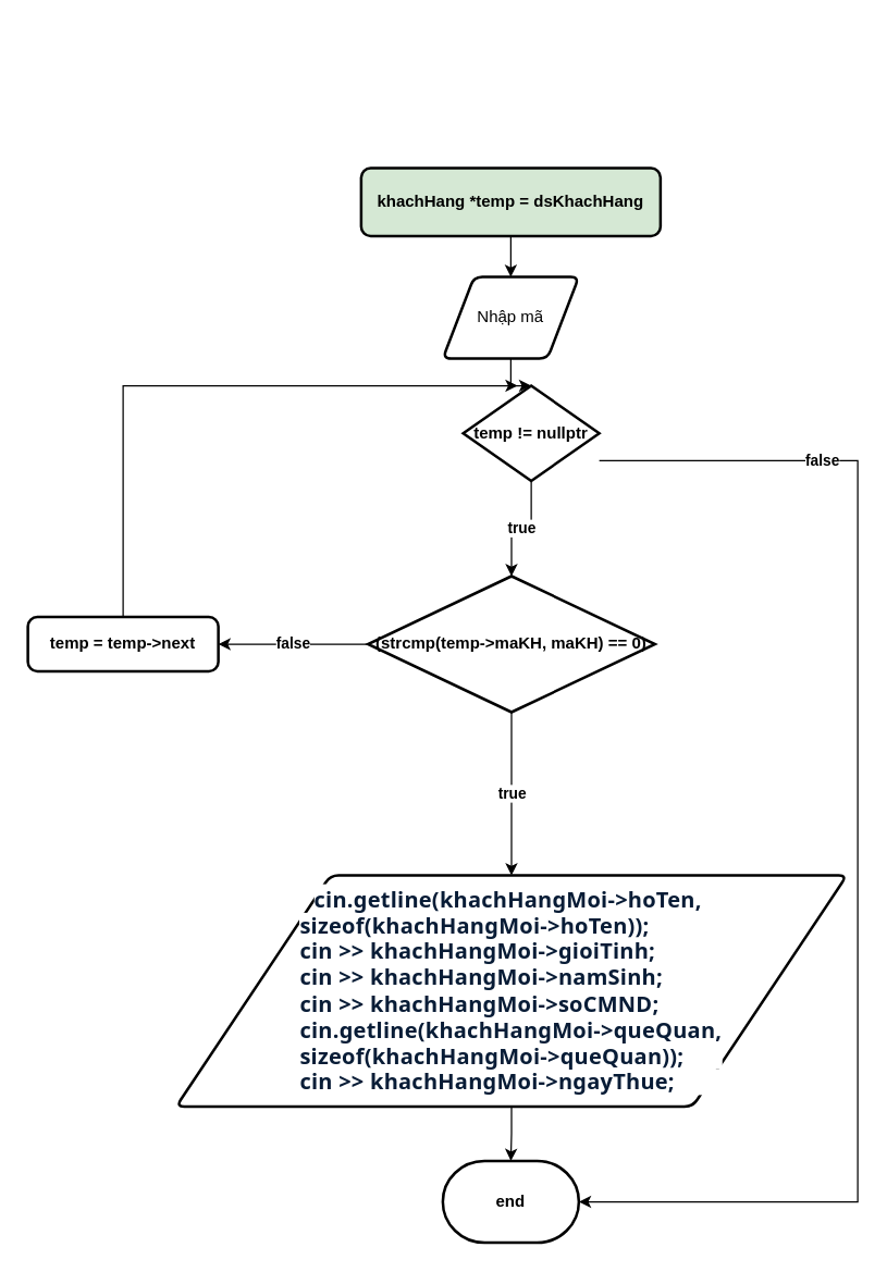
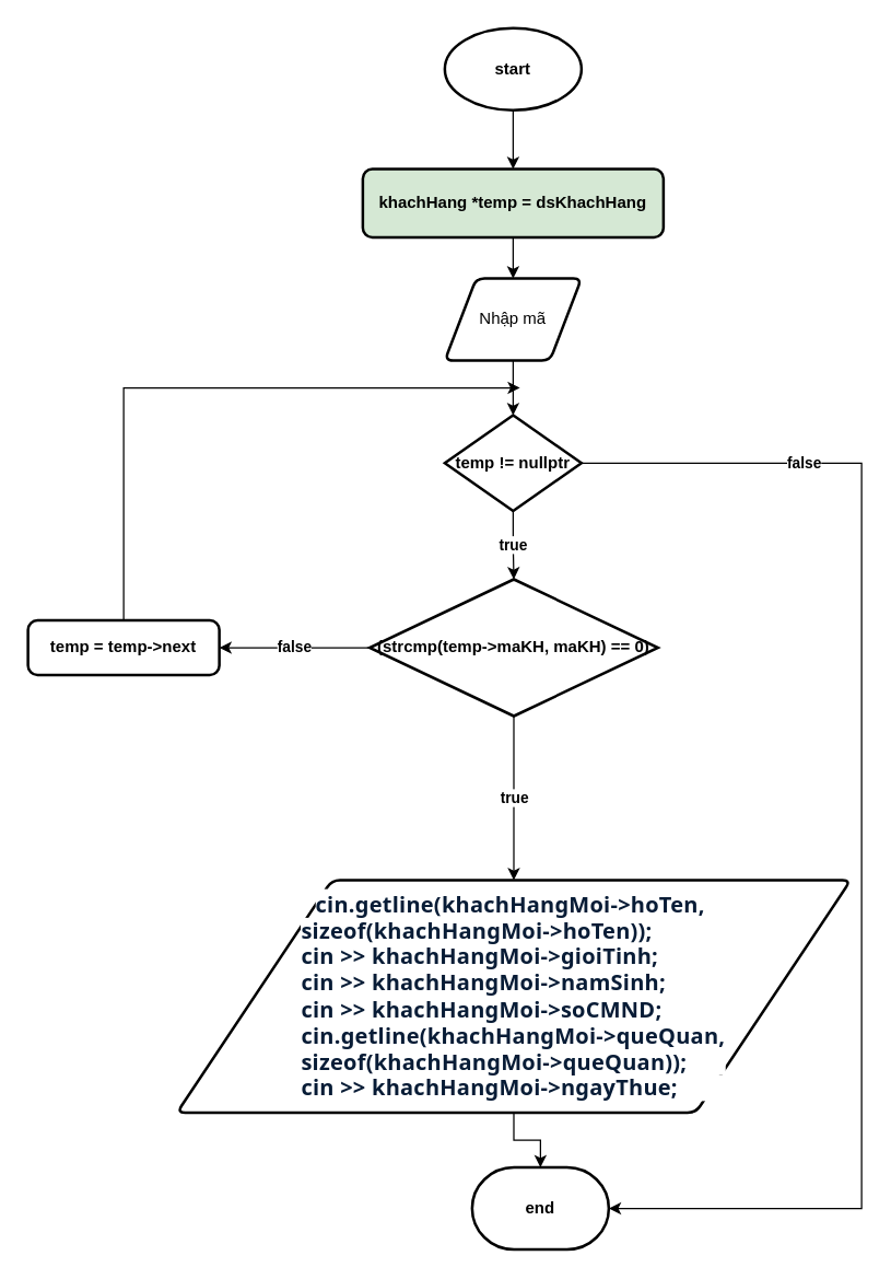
+ <mxCell id="3" value="start" style="strokeWidth=2;html=1;shape=mxgraph.flowchart.start_1;whiteSpace=wrap;fontStyle=1" parent="1" vertex="1"><mxGeometry x="325" y="20" width="100" height="60" as="geometry" /></mxCell>
+ <mxCell id="2" style="edgeStyle=orthogonalEdgeStyle;rounded=0;orthogonalLoop=1;jettySize=auto;html=1;fontStyle=1" parent="1" source="3" target="5" edge="1"><mxGeometry relative="1" as="geometry" /></mxCell>
- <mxCell id="8" value="temp != nullptr" style="strokeWidth=2;html=1;shape=mxgraph.flowchart.decision;whiteSpace=wrap;fontStyle=1" parent="1" vertex="1"><mxGeometry x="340" y="283" width="100" height="70" as="geometry" /></mxCell>
+ <mxCell id="8" value="temp != nullptr" style="strokeWidth=2;html=1;shape=mxgraph.flowchart.decision;whiteSpace=wrap;fontStyle=1" parent="1" vertex="1"><mxGeometry x="325" y="303" width="100" height="70" as="geometry" /></mxCell>
- <mxCell id="16" value="end" style="strokeWidth=2;html=1;shape=mxgraph.flowchart.terminator;whiteSpace=wrap;fontStyle=1" parent="1" vertex="1"><mxGeometry x="325" y="853" width="100" height="60" as="geometry" /></mxCell>
+ <mxCell id="16" value="end" style="strokeWidth=2;html=1;shape=mxgraph.flowchart.terminator;whiteSpace=wrap;fontStyle=1" parent="1" vertex="1"><mxGeometry x="345" y="853" width="100" height="60" as="geometry" /></mxCell>
